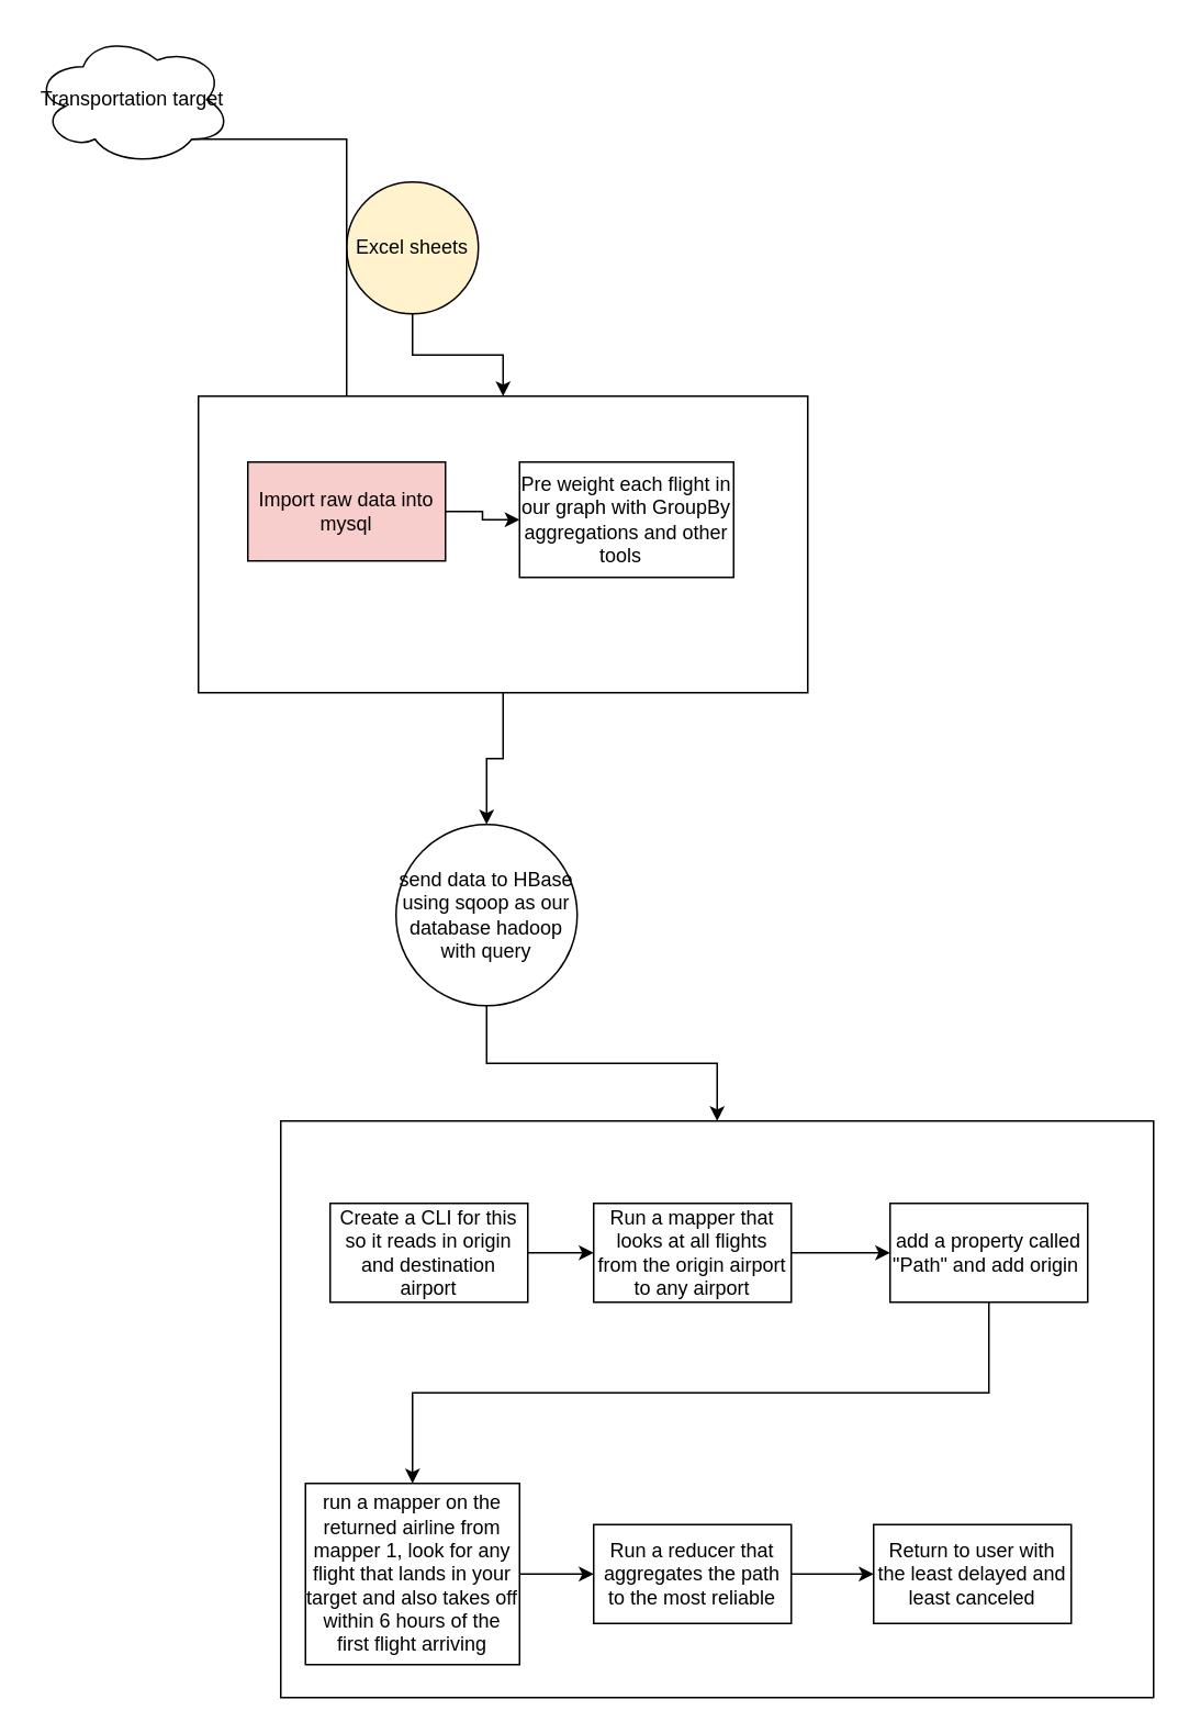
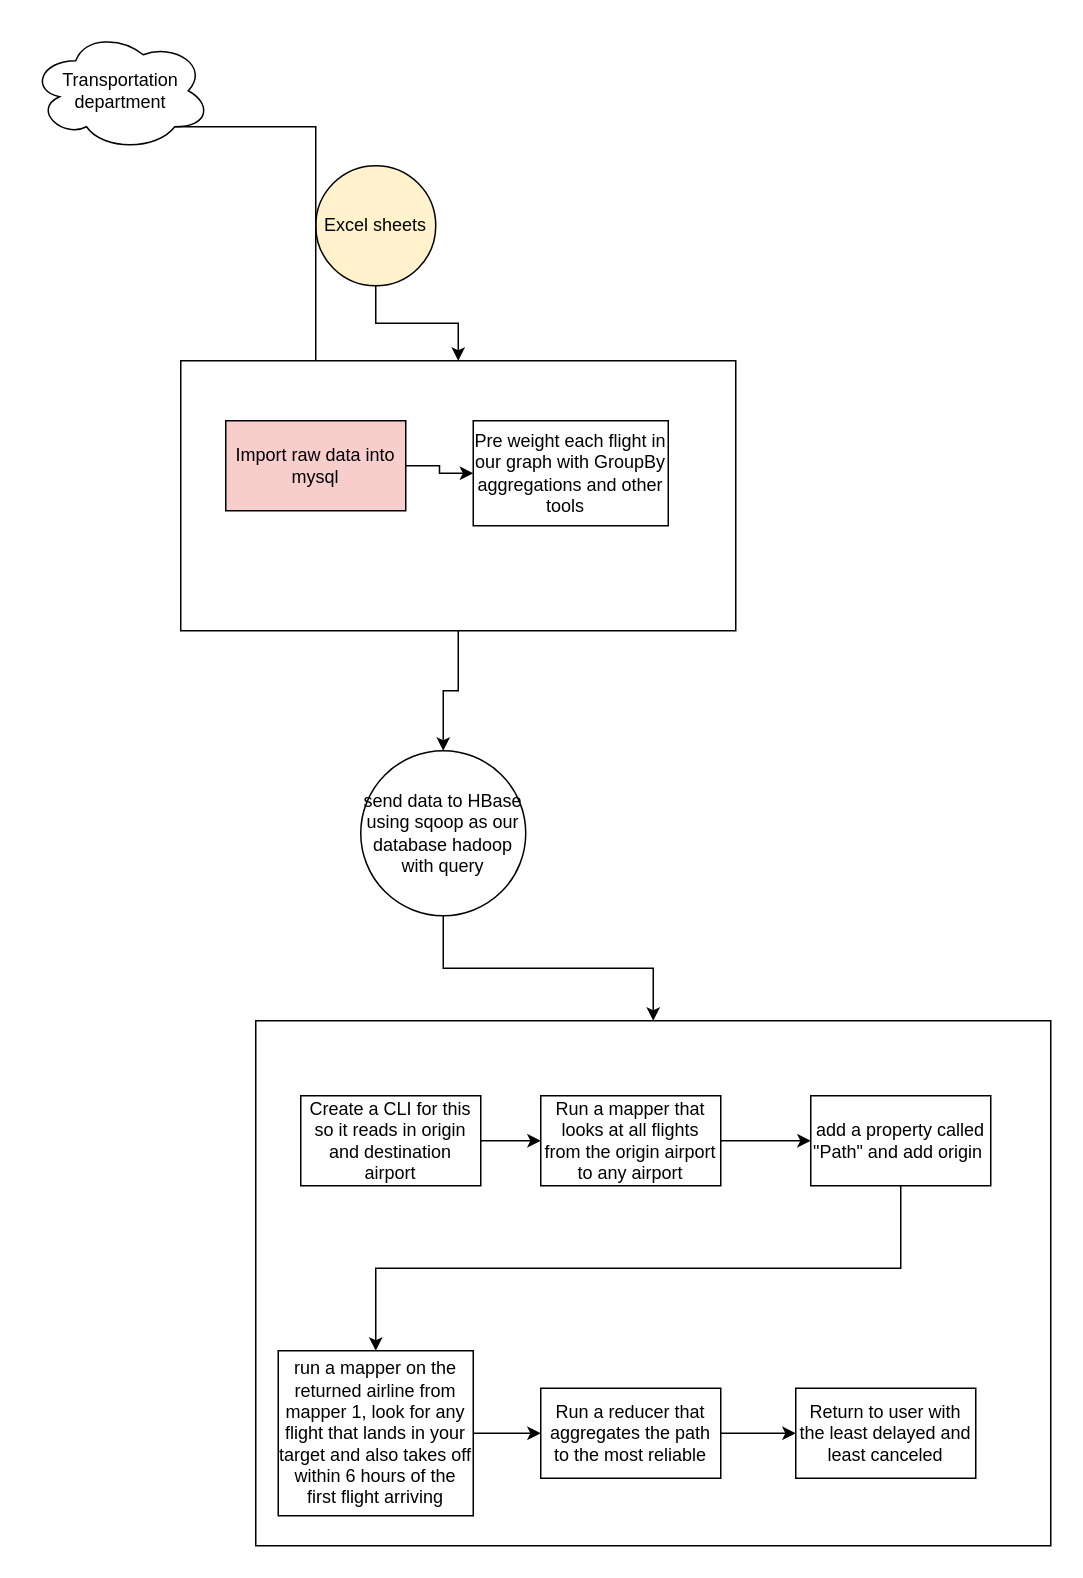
- <mxCell id="5" value="Transportation target" style="ellipse;shape=cloud;whiteSpace=wrap;html=1;" vertex="1" parent="1"><mxGeometry x="20" y="20" width="120" height="80" as="geometry" /></mxCell>
+ <mxCell id="5" value="Transportation department" style="ellipse;shape=cloud;whiteSpace=wrap;html=1;" vertex="1" parent="1"><mxGeometry x="20" y="20" width="120" height="80" as="geometry" /></mxCell>
